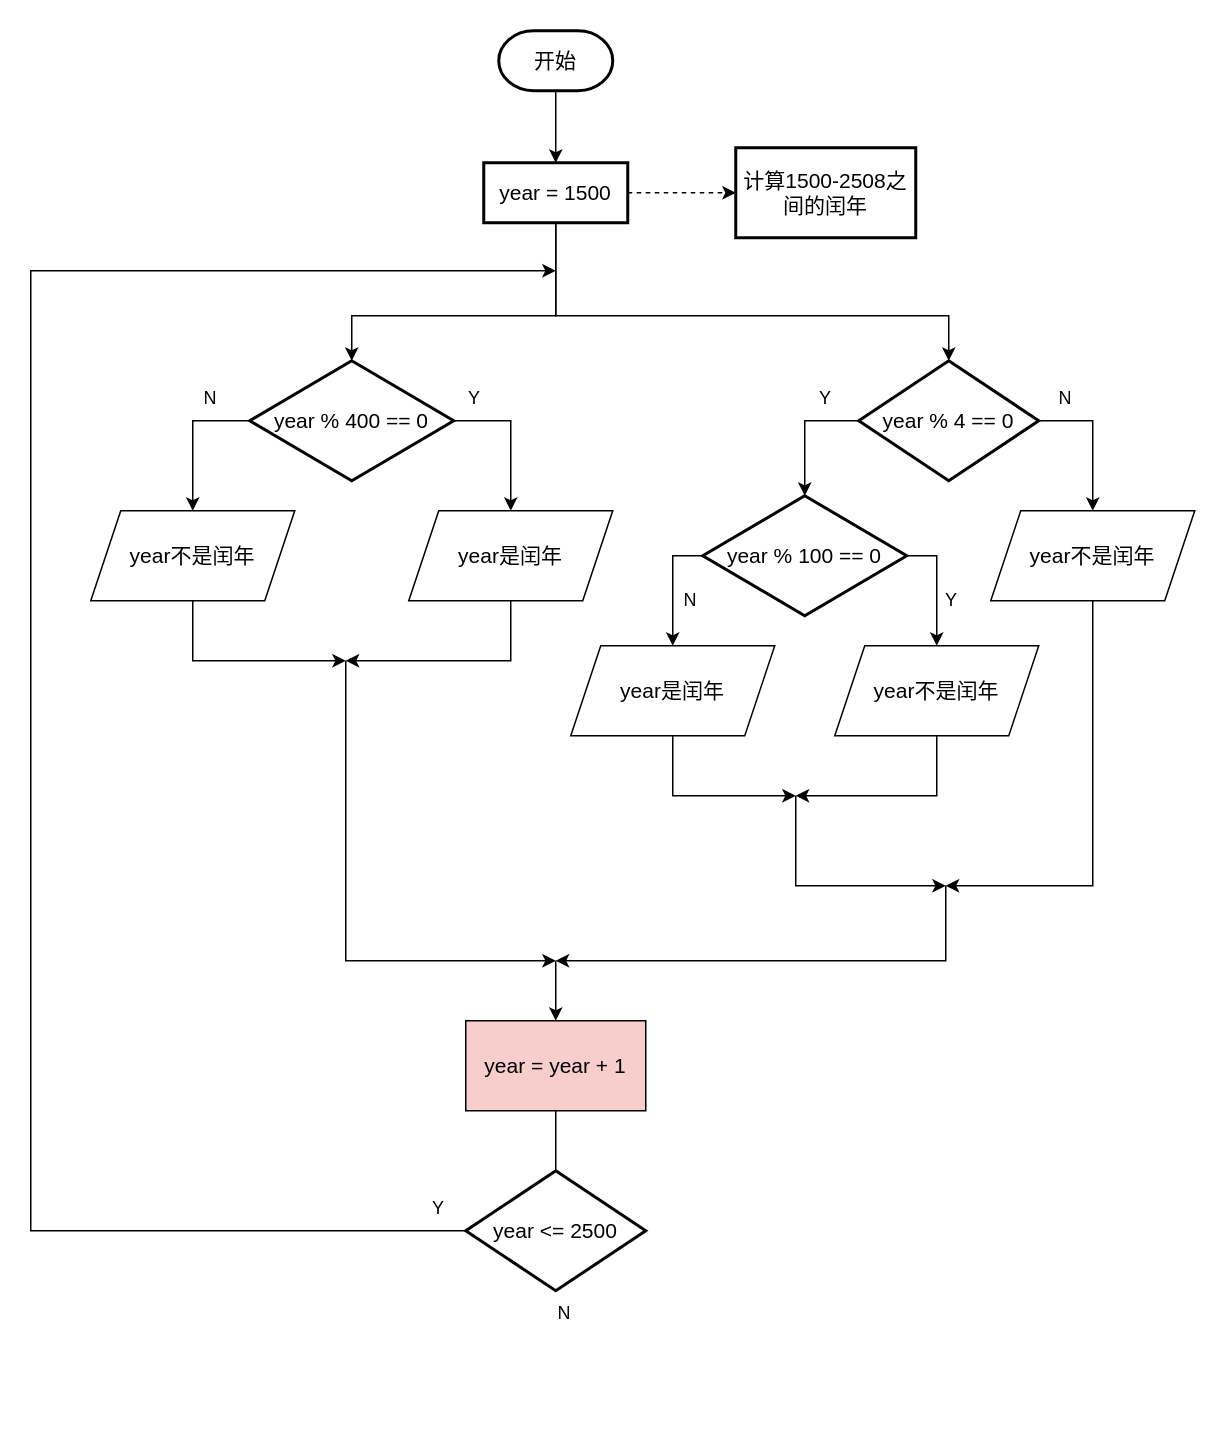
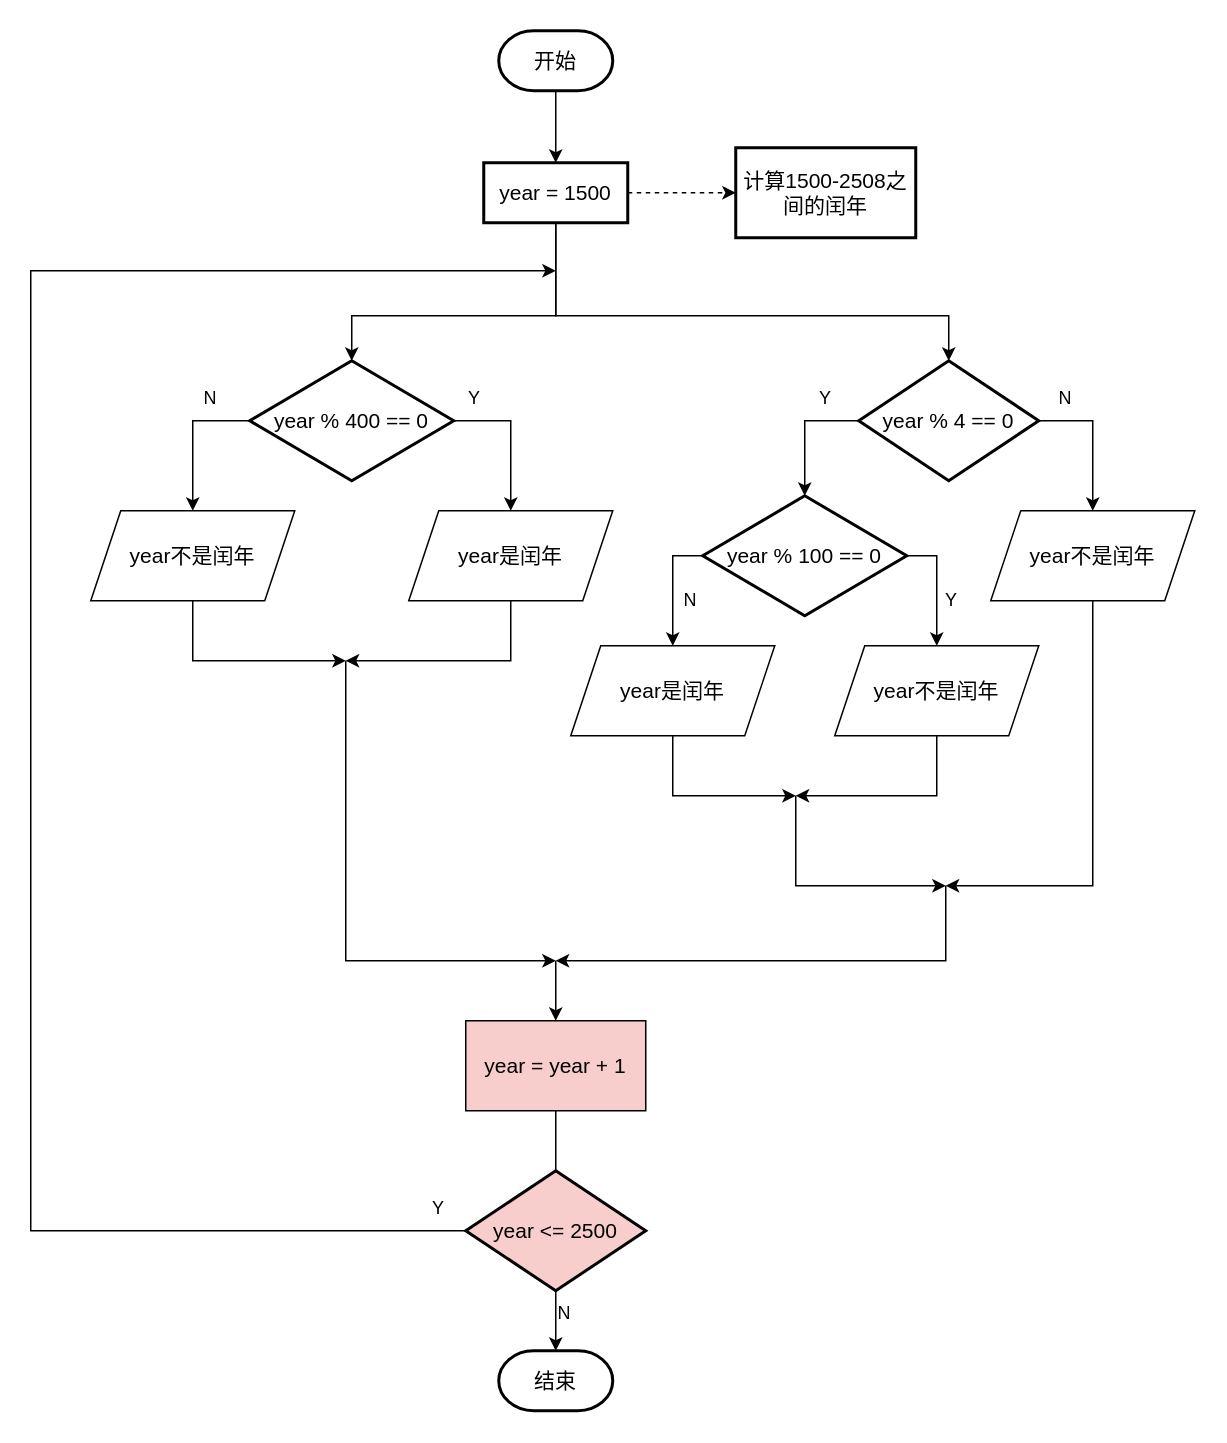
- <mxCell id="31" value="year &amp;lt;= 2500" style="rhombus;whiteSpace=wrap;html=1;fontSize=14;strokeWidth=2;shadow=0;" parent="1" vertex="1"><mxGeometry x="310" y="780" width="120" height="80" as="geometry" /></mxCell>
+ <mxCell id="31" value="year &amp;lt;= 2500" style="rhombus;whiteSpace=wrap;html=1;fontSize=14;strokeWidth=2;shadow=0;fillColor=#f8cecc;" parent="1" vertex="1"><mxGeometry x="310" y="780" width="120" height="80" as="geometry" /></mxCell>
+ <mxCell id="29" value="" style="edgeStyle=orthogonalEdgeStyle;rounded=0;orthogonalLoop=1;jettySize=auto;html=1;exitX=0.5;exitY=1;exitDx=0;exitDy=0;" parent="1" source="31" target="8" edge="1"><mxGeometry relative="1" as="geometry" /></mxCell>
+ <mxCell id="8" value="&lt;font style=&quot;font-size: 14px;&quot;&gt;结束&lt;/font&gt;" style="strokeWidth=2;html=1;shape=mxgraph.flowchart.terminator;whiteSpace=wrap;" parent="1" vertex="1"><mxGeometry x="332" y="900" width="76" height="40" as="geometry" /></mxCell>
